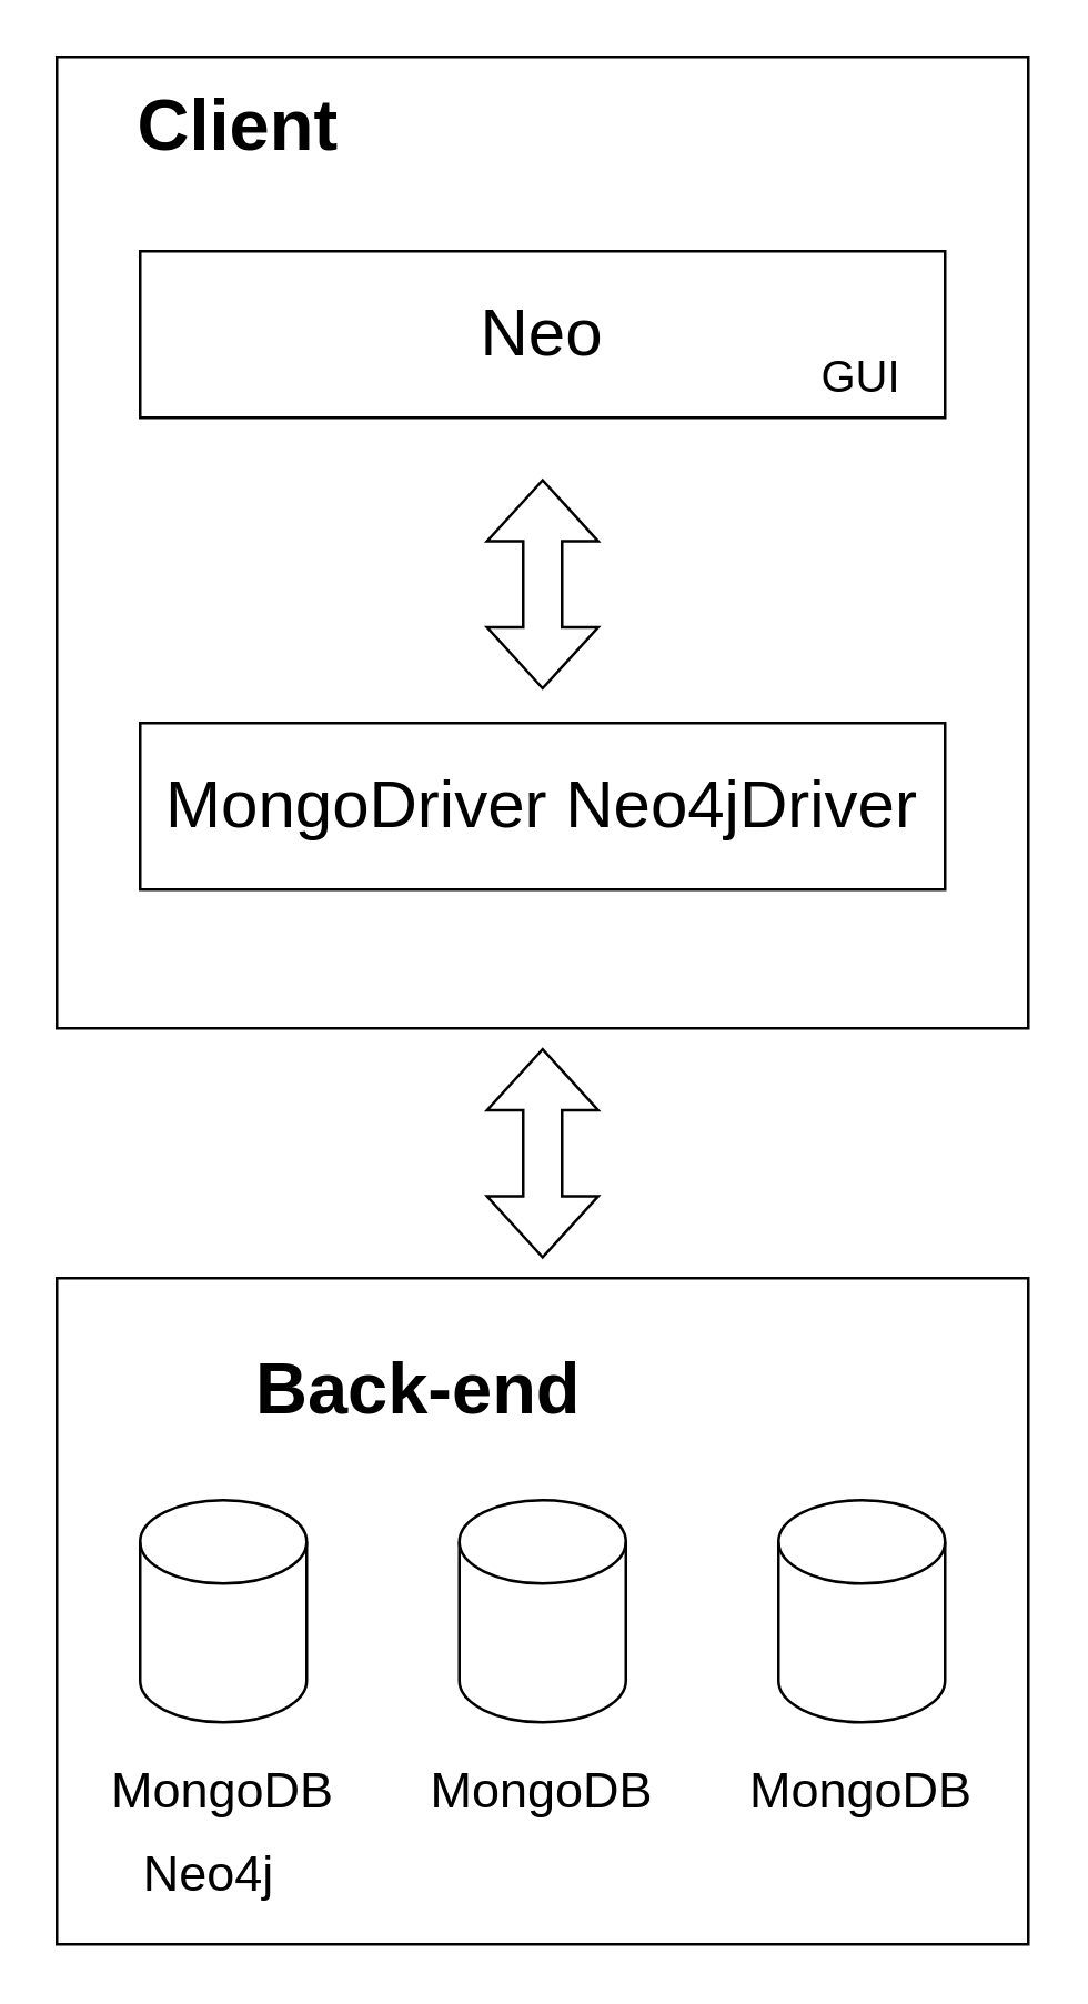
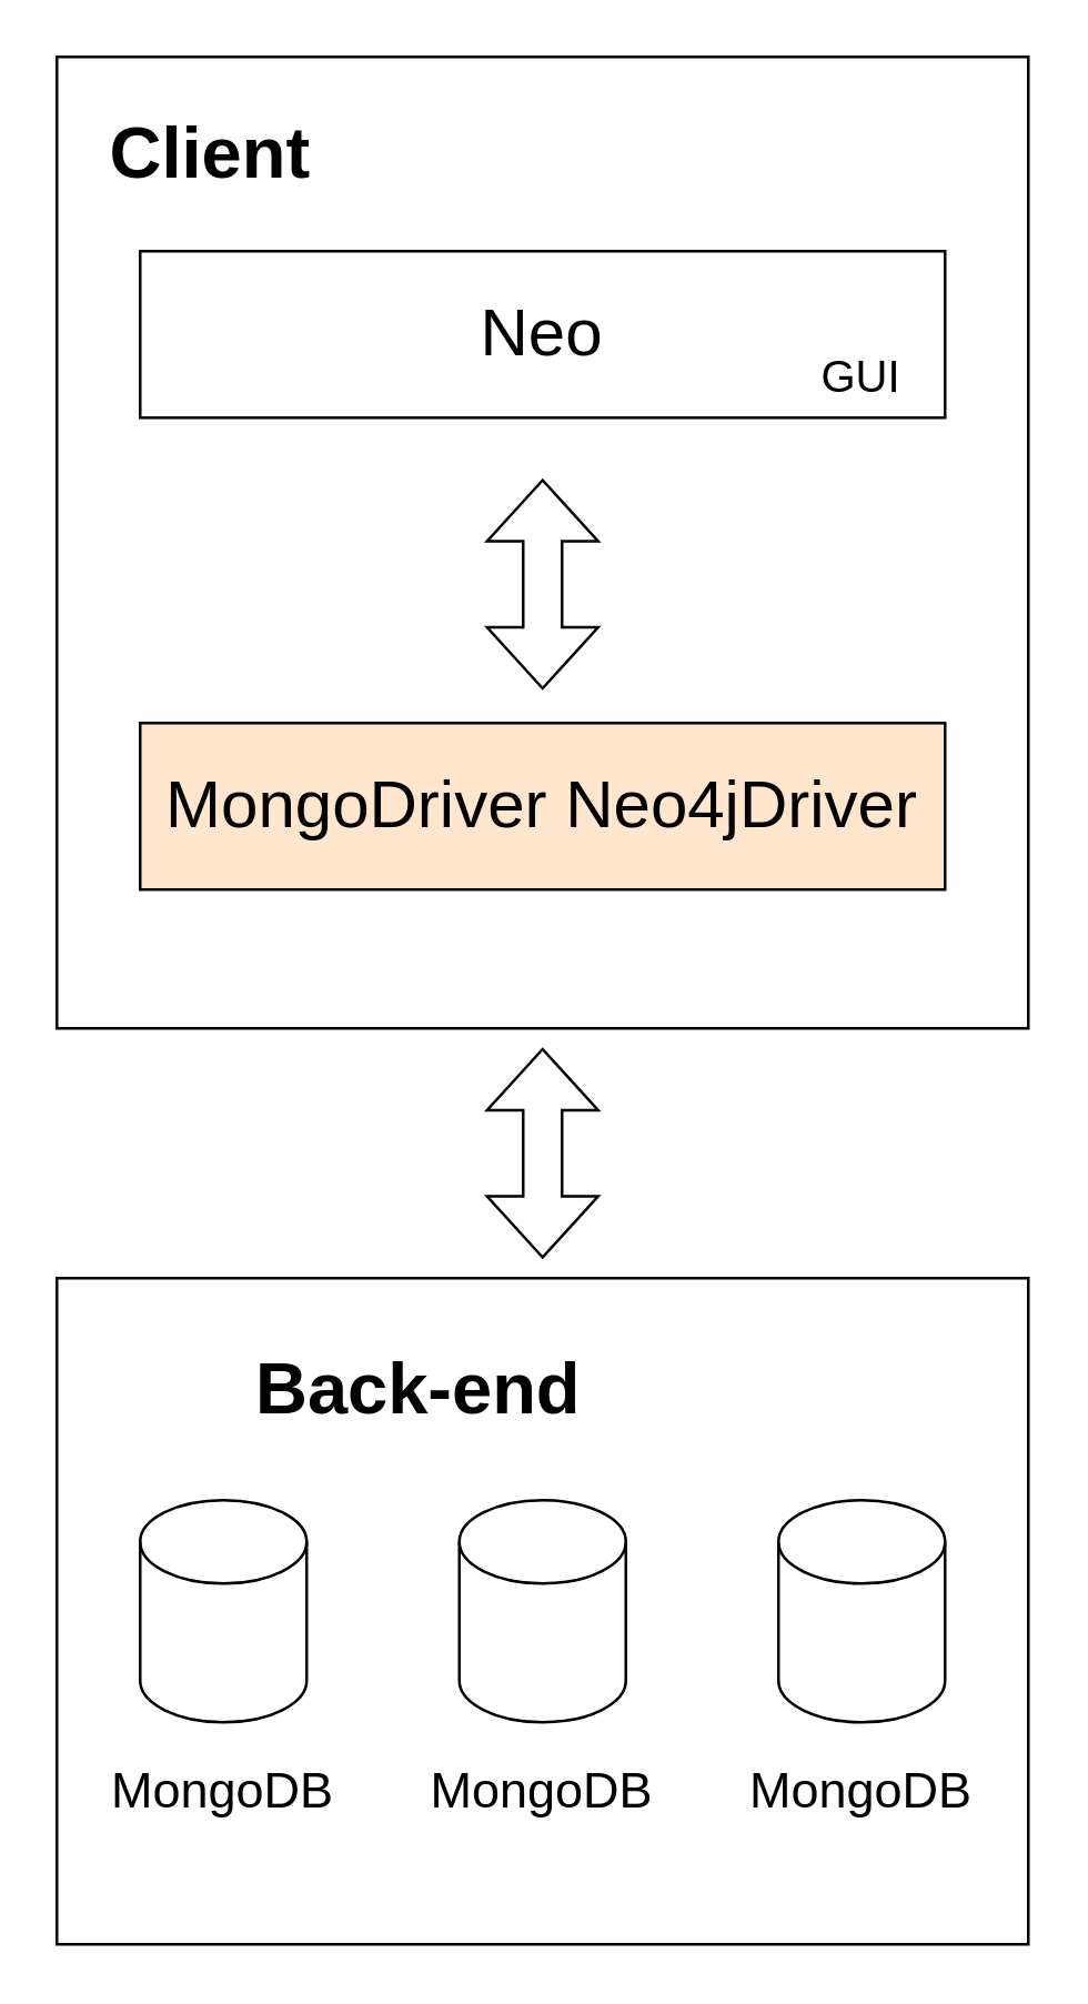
- <mxCell id="4" value="&lt;b&gt;&lt;font style=&quot;font-size: 26px;&quot;&gt;Client&lt;/font&gt;&lt;/b&gt;" style="text;html=1;align=center;verticalAlign=middle;resizable=0;points=[];autosize=1;strokeColor=none;fillColor=none;fontSize=16;strokeWidth=1;" parent="1" vertex="1"><mxGeometry x="35" y="25" width="100" height="40" as="geometry" /></mxCell>
+ <mxCell id="4" value="&lt;b&gt;&lt;font style=&quot;font-size: 26px;&quot;&gt;Client&lt;/font&gt;&lt;/b&gt;" style="text;html=1;align=center;verticalAlign=middle;resizable=0;points=[];autosize=1;strokeColor=none;fillColor=none;fontSize=16;strokeWidth=1;" parent="1" vertex="1"><mxGeometry x="25" y="35" width="100" height="40" as="geometry" /></mxCell>
- <mxCell id="8" value="&lt;font style=&quot;font-size: 24px;&quot;&gt;MongoDriver Neo4jDriver&lt;br&gt;&lt;/font&gt;" style="rounded=0;whiteSpace=wrap;html=1;fontSize=16;" parent="1" vertex="1"><mxGeometry x="50" y="260" width="290" height="60" as="geometry" /></mxCell>
+ <mxCell id="8" value="&lt;font style=&quot;font-size: 24px;&quot;&gt;MongoDriver Neo4jDriver&lt;br&gt;&lt;/font&gt;" style="rounded=0;whiteSpace=wrap;html=1;fontSize=16;fillColor=#ffe6cc;" parent="1" vertex="1"><mxGeometry x="50" y="260" width="290" height="60" as="geometry" /></mxCell>
- <mxCell id="17" value="&lt;font style=&quot;font-size: 18px;&quot;&gt;Neo4j&lt;/font&gt;" style="text;html=1;strokeColor=none;fillColor=none;align=center;verticalAlign=middle;whiteSpace=wrap;rounded=0;fontSize=16;" parent="1" vertex="1"><mxGeometry x="45" y="660" width="60" height="30" as="geometry" /></mxCell>
